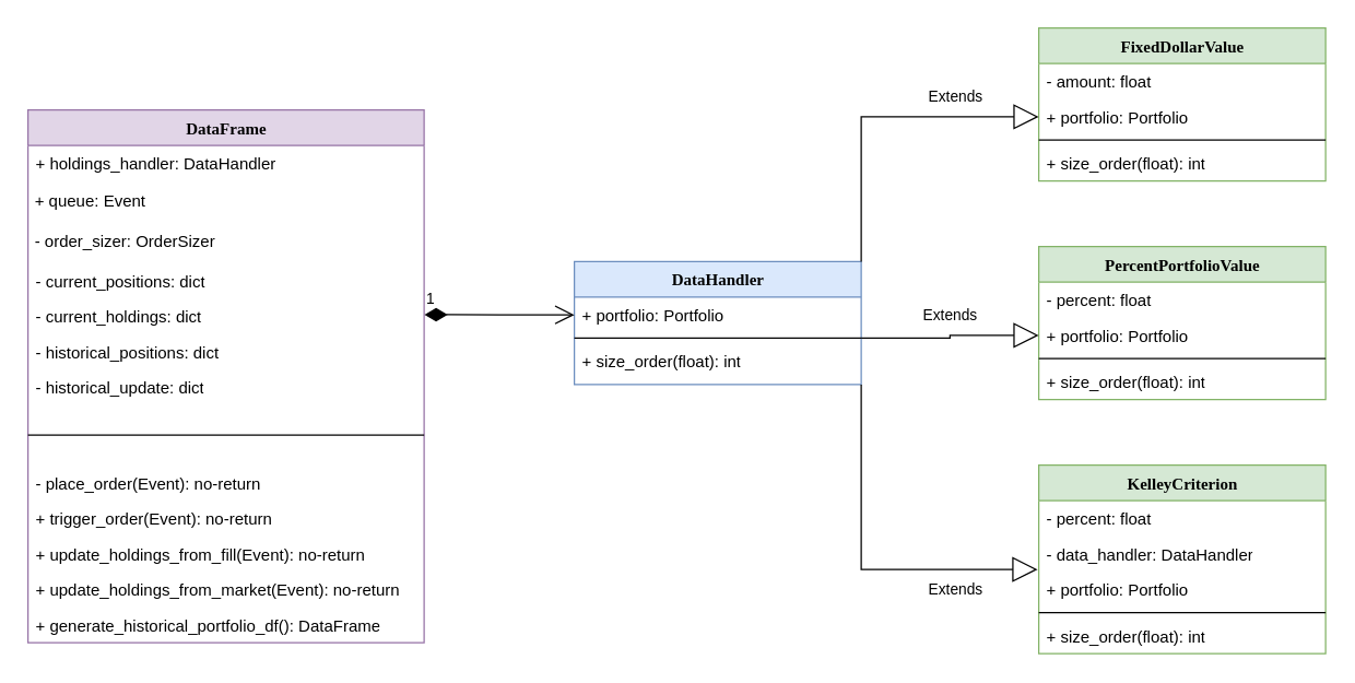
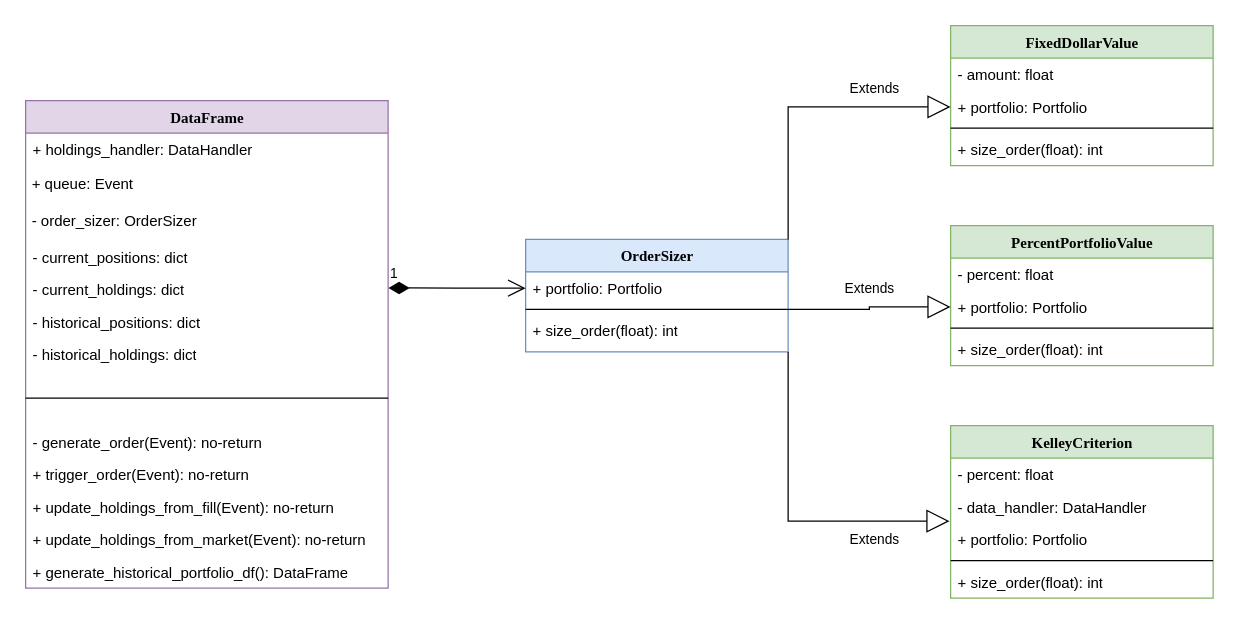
- <mxCell id="2" value="DataHandler" style="swimlane;html=1;fontStyle=1;align=center;verticalAlign=top;childLayout=stackLayout;horizontal=1;startSize=26;horizontalStack=0;resizeParent=1;resizeLast=0;collapsible=1;marginBottom=0;swimlaneFillColor=#ffffff;rounded=0;shadow=0;comic=0;labelBackgroundColor=none;strokeWidth=1;fillColor=#dae8fc;fontFamily=Verdana;fontSize=12;strokeColor=#6c8ebf;" parent="1" vertex="1"><mxGeometry x="420" y="191" width="210" height="90" as="geometry" /></mxCell>
+ <mxCell id="2" value="OrderSizer" style="swimlane;html=1;fontStyle=1;align=center;verticalAlign=top;childLayout=stackLayout;horizontal=1;startSize=26;horizontalStack=0;resizeParent=1;resizeLast=0;collapsible=1;marginBottom=0;swimlaneFillColor=#ffffff;rounded=0;shadow=0;comic=0;labelBackgroundColor=none;strokeWidth=1;fillColor=#dae8fc;fontFamily=Verdana;fontSize=12;strokeColor=#6c8ebf;" parent="1" vertex="1"><mxGeometry x="420" y="191" width="210" height="90" as="geometry" /></mxCell>
- <mxCell id="13" value="- historical_update: dict" style="text;html=1;strokeColor=none;fillColor=none;align=left;verticalAlign=top;spacingLeft=4;spacingRight=4;whiteSpace=wrap;overflow=hidden;rotatable=0;points=[[0,0.5],[1,0.5]];portConstraint=eastwest;" vertex="1" parent="6"><mxGeometry y="190" width="290" height="26" as="geometry" /></mxCell>
+ <mxCell id="13" value="- historical_holdings: dict" style="text;html=1;strokeColor=none;fillColor=none;align=left;verticalAlign=top;spacingLeft=4;spacingRight=4;whiteSpace=wrap;overflow=hidden;rotatable=0;points=[[0,0.5],[1,0.5]];portConstraint=eastwest;" vertex="1" parent="6"><mxGeometry y="190" width="290" height="26" as="geometry" /></mxCell>
- <mxCell id="15" value="- place_order(Event): no-return" style="text;html=1;strokeColor=none;fillColor=none;align=left;verticalAlign=top;spacingLeft=4;spacingRight=4;whiteSpace=wrap;overflow=hidden;rotatable=0;points=[[0,0.5],[1,0.5]];portConstraint=eastwest;" vertex="1" parent="6"><mxGeometry y="260" width="290" height="26" as="geometry" /></mxCell>
+ <mxCell id="15" value="- generate_order(Event): no-return" style="text;html=1;strokeColor=none;fillColor=none;align=left;verticalAlign=top;spacingLeft=4;spacingRight=4;whiteSpace=wrap;overflow=hidden;rotatable=0;points=[[0,0.5],[1,0.5]];portConstraint=eastwest;" vertex="1" parent="6"><mxGeometry y="260" width="290" height="26" as="geometry" /></mxCell>
